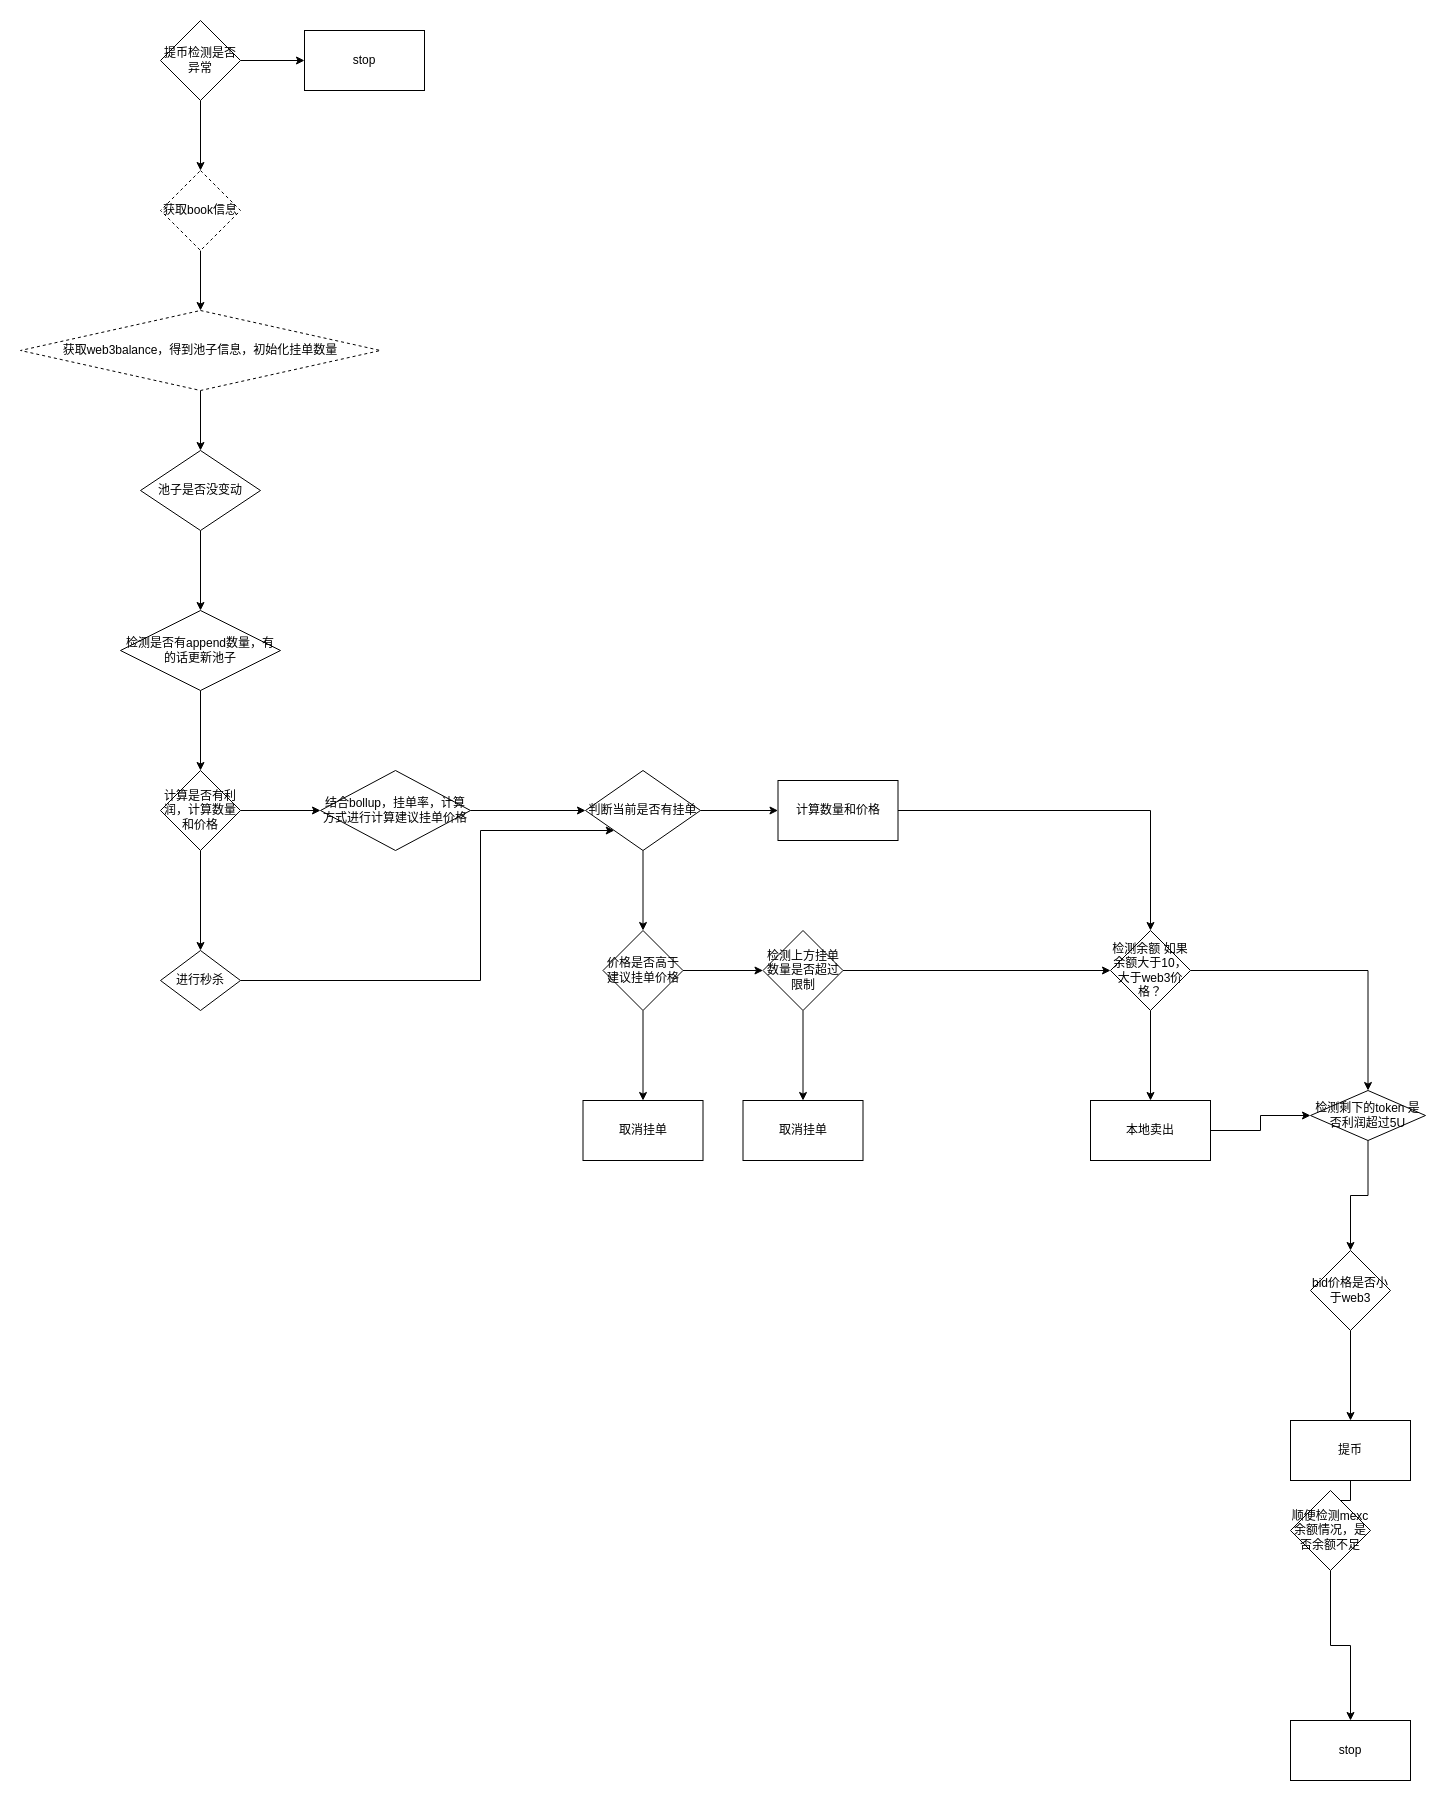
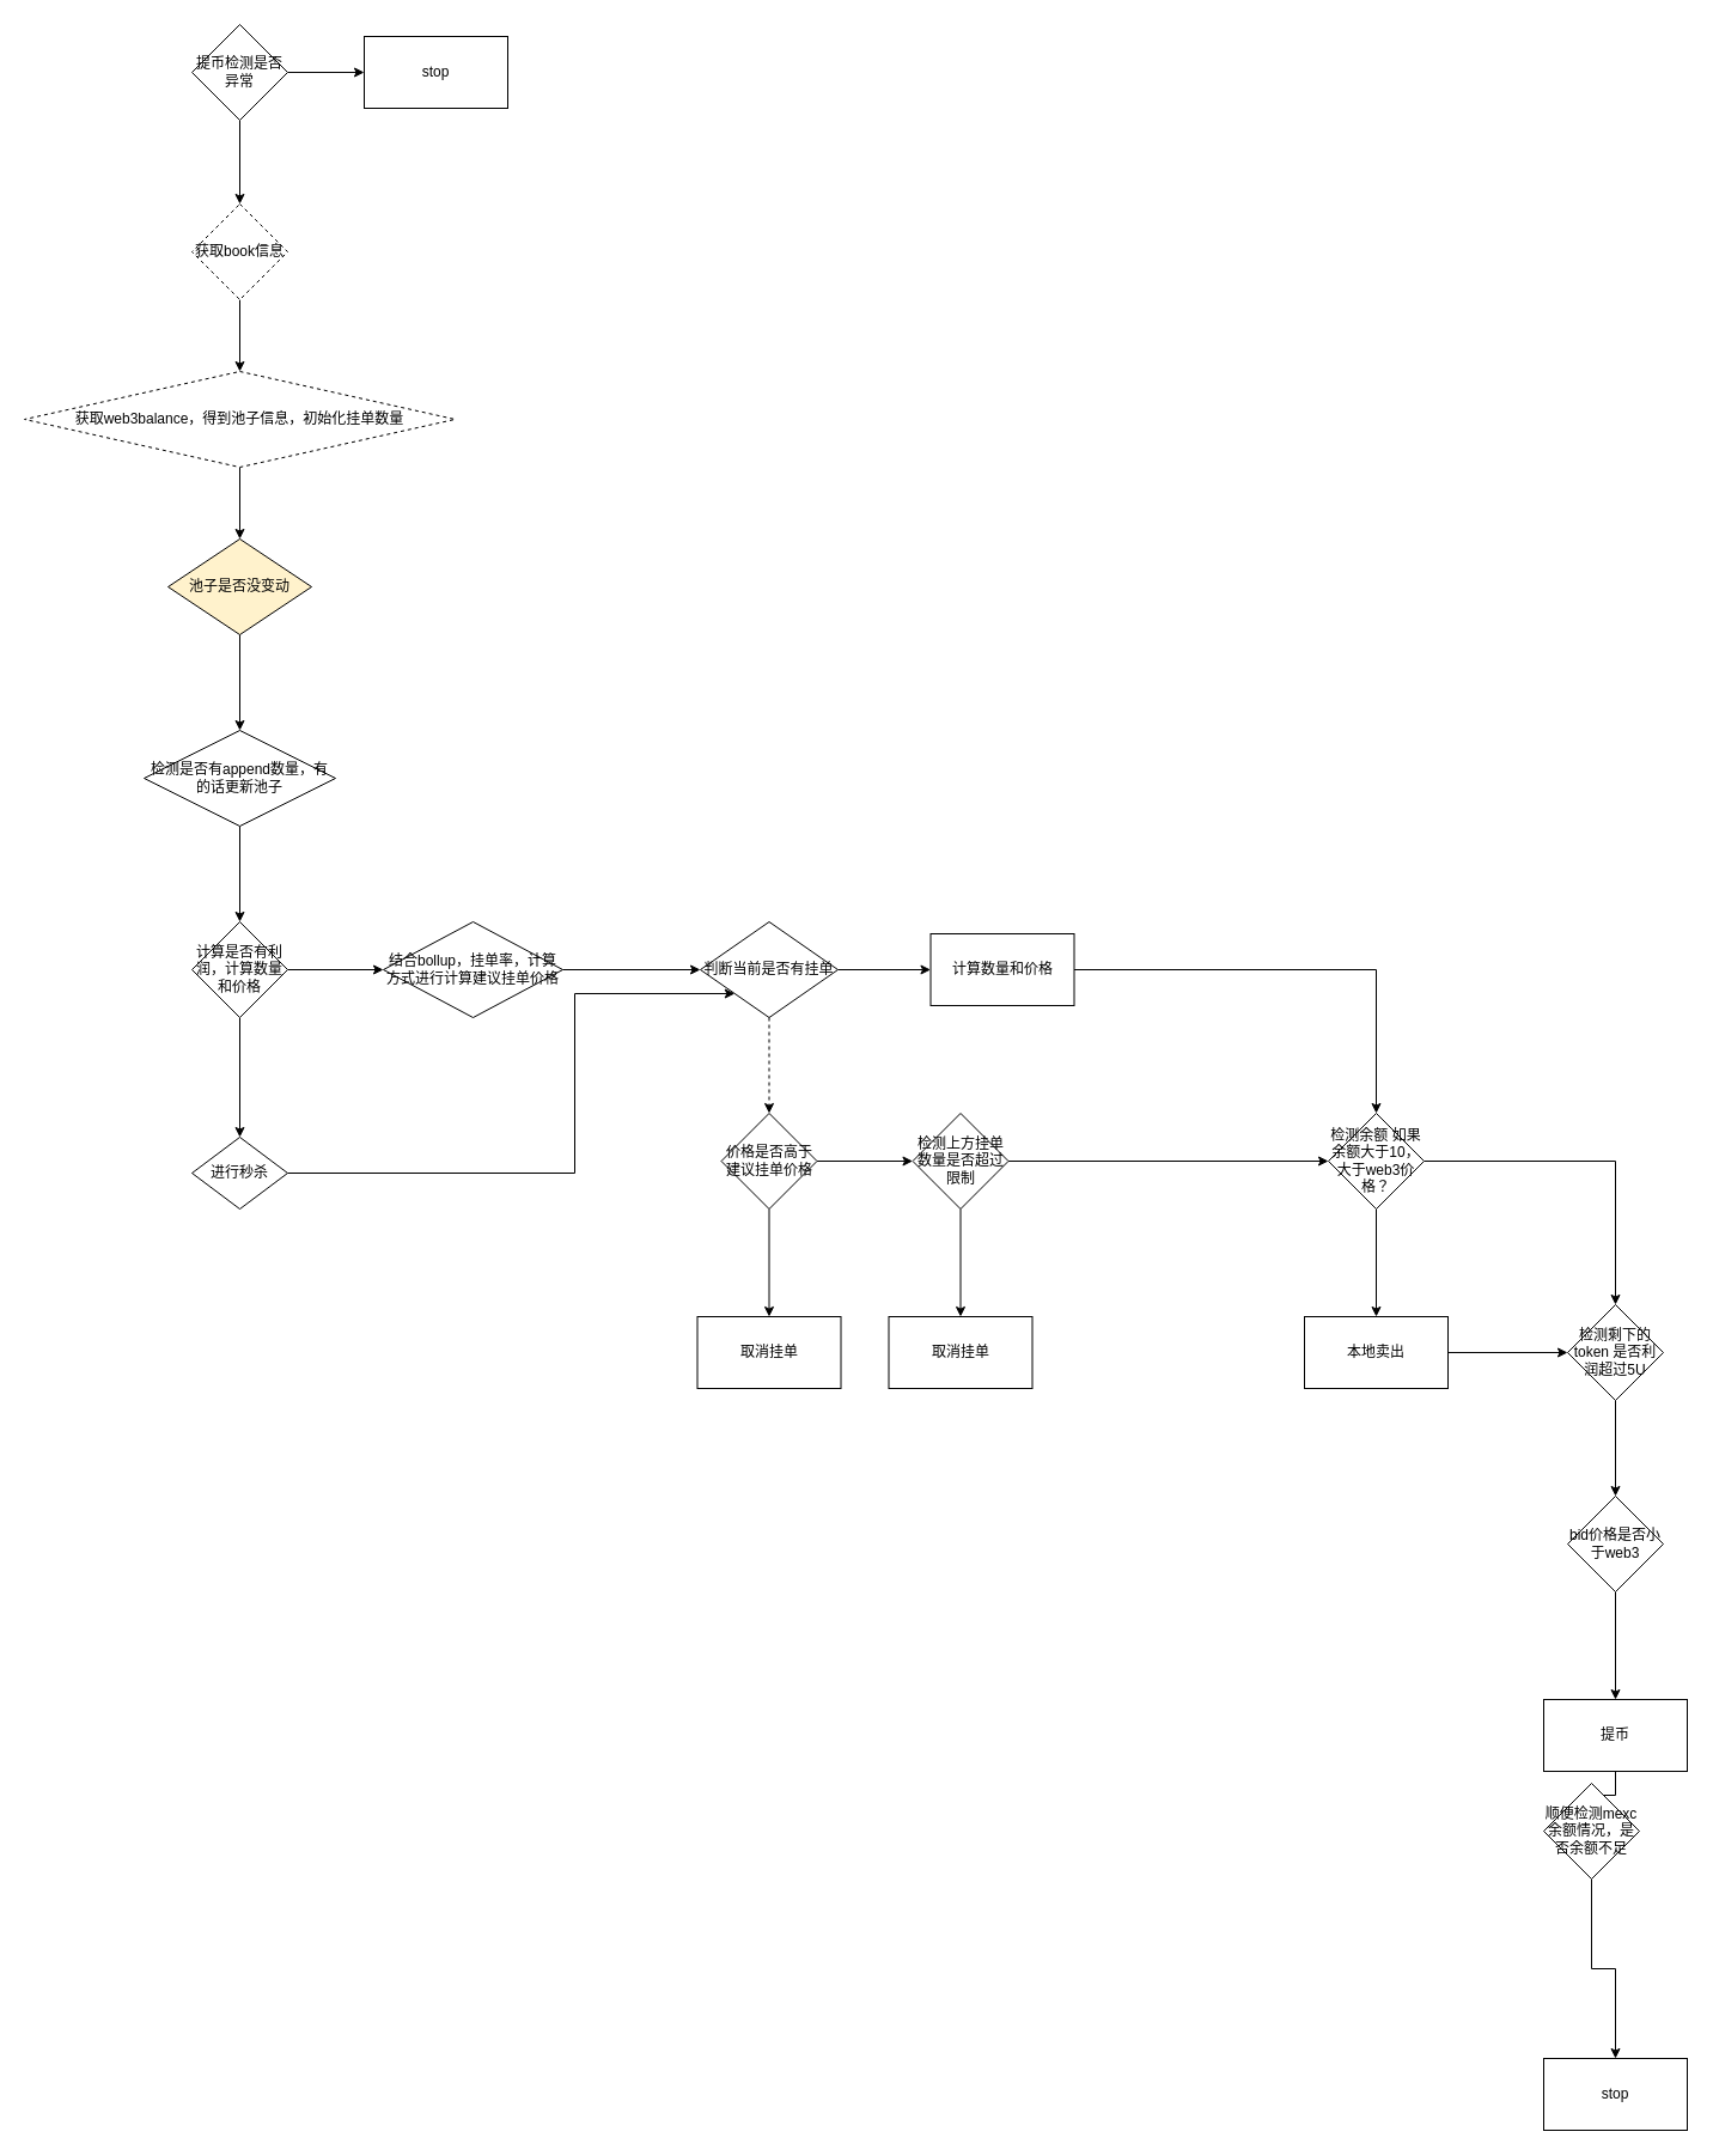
- <mxCell id="11" value="池子是否没变动" style="rhombus;whiteSpace=wrap;html=1;" vertex="1" parent="1"><mxGeometry x="140" y="450" width="120" height="80" as="geometry" /></mxCell>
+ <mxCell id="11" value="池子是否没变动" style="rhombus;whiteSpace=wrap;html=1;fillColor=#fff2cc;" vertex="1" parent="1"><mxGeometry x="140" y="450" width="120" height="80" as="geometry" /></mxCell>
- <mxCell id="21" value="" style="edgeStyle=orthogonalEdgeStyle;rounded=0;orthogonalLoop=1;jettySize=auto;html=1;" edge="1" parent="1" source="23" target="26"><mxGeometry relative="1" as="geometry" /></mxCell>
+ <mxCell id="21" value="" style="edgeStyle=orthogonalEdgeStyle;rounded=0;orthogonalLoop=1;jettySize=auto;html=1;dashed=1;" edge="1" parent="1" source="23" target="26"><mxGeometry relative="1" as="geometry" /></mxCell>
- <mxCell id="40" value="检测剩下的token 是否利润超过5U" style="rhombus;whiteSpace=wrap;html=1;" vertex="1" parent="1"><mxGeometry x="1310" y="1090" width="115" height="50" as="geometry" /></mxCell>
+ <mxCell id="40" value="检测剩下的token 是否利润超过5U" style="rhombus;whiteSpace=wrap;html=1;" vertex="1" parent="1"><mxGeometry x="1310" y="1090" width="80" height="80" as="geometry" /></mxCell>
